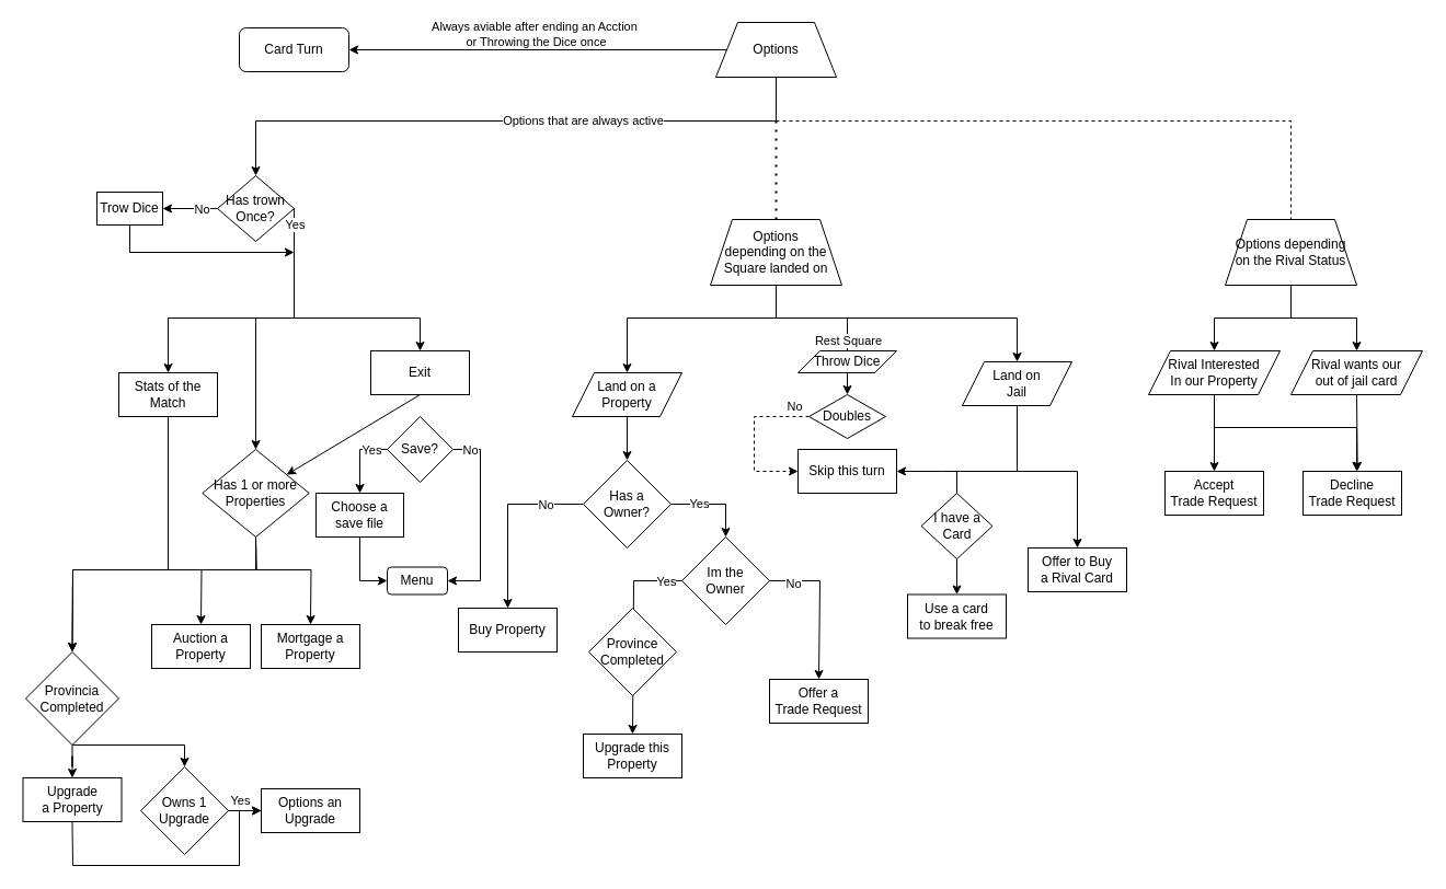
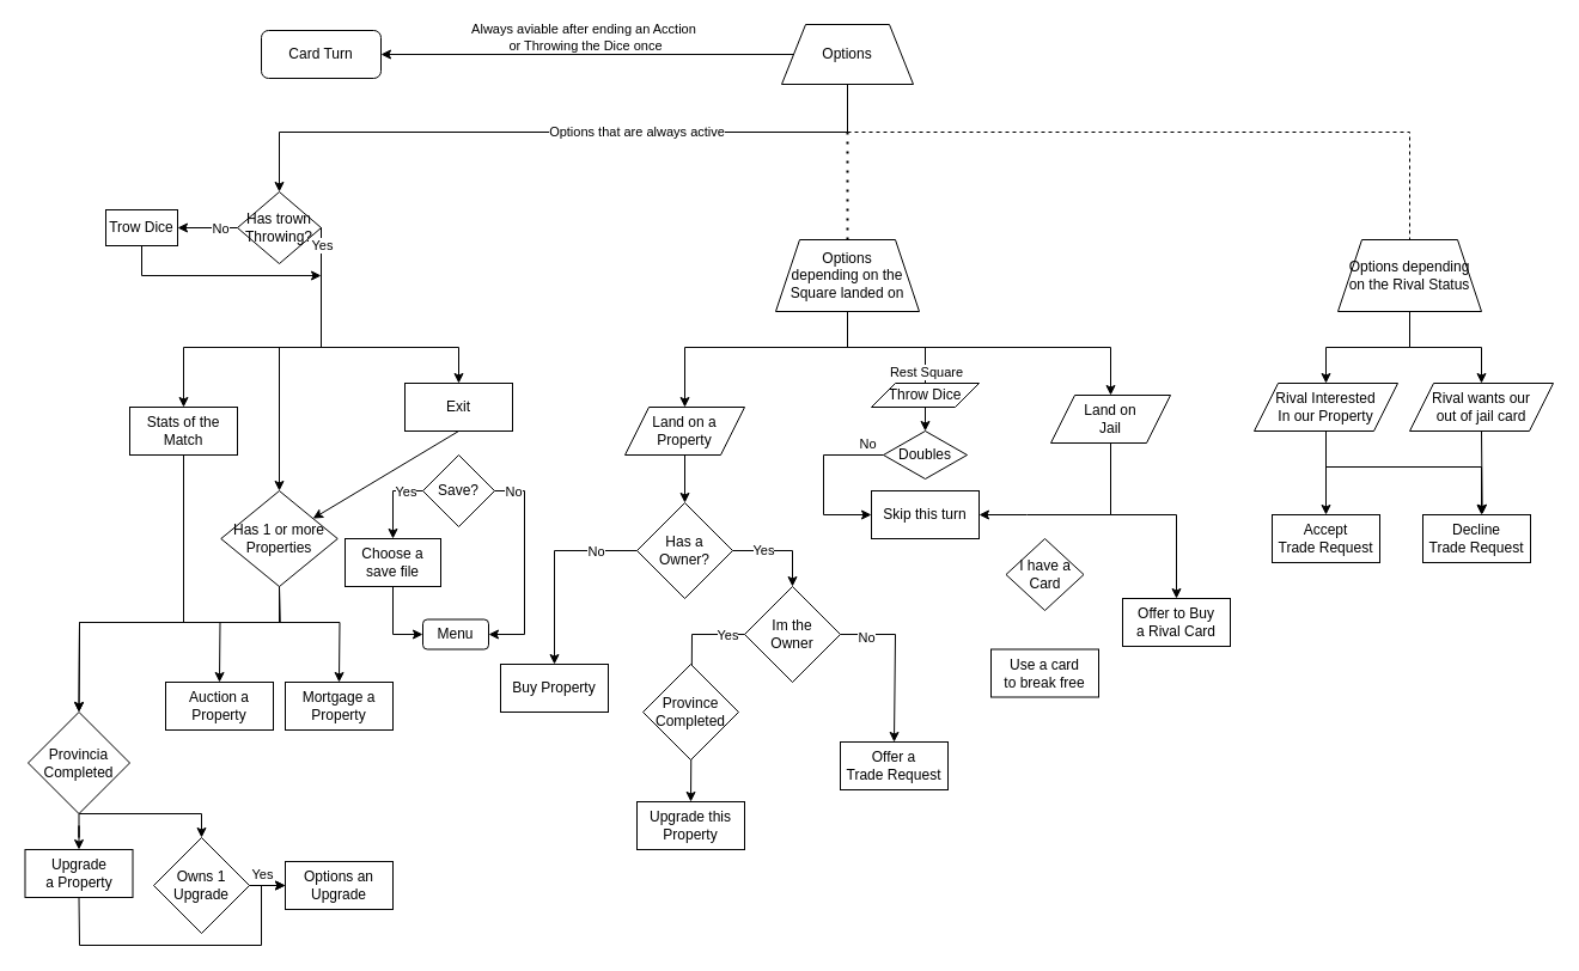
- <mxCell id="15" value="&lt;div&gt;Has trown&lt;/div&gt;&lt;div&gt;Once?&lt;br&gt;&lt;/div&gt;" style="rhombus;whiteSpace=wrap;html=1;" parent="1" vertex="1"><mxGeometry x="198" y="160" width="70" height="60" as="geometry" /></mxCell>
+ <mxCell id="15" value="&lt;div&gt;Has trown&lt;/div&gt;&lt;div&gt;Throwing?&lt;br&gt;&lt;/div&gt;" style="rhombus;whiteSpace=wrap;html=1;" parent="1" vertex="1"><mxGeometry x="198" y="160" width="70" height="60" as="geometry" /></mxCell>
- <mxCell id="86" value="" style="endArrow=classic;html=1;rounded=0;exitX=0;exitY=0.5;exitDx=0;exitDy=0;entryX=0;entryY=0.5;entryDx=0;entryDy=0;dashed=1;" parent="1" source="84" target="12" edge="1"><mxGeometry width="50" height="50" relative="1" as="geometry"><mxPoint x="678" y="430" as="sourcePoint" /><mxPoint x="728" y="380" as="targetPoint" /><Array as="points"><mxPoint x="688" y="380" /><mxPoint x="688" y="430" /></Array></mxGeometry></mxCell>
+ <mxCell id="86" value="" style="endArrow=classic;html=1;rounded=0;exitX=0;exitY=0.5;exitDx=0;exitDy=0;entryX=0;entryY=0.5;entryDx=0;entryDy=0;" parent="1" source="84" target="12" edge="1"><mxGeometry width="50" height="50" relative="1" as="geometry"><mxPoint x="678" y="430" as="sourcePoint" /><mxPoint x="728" y="380" as="targetPoint" /><Array as="points"><mxPoint x="688" y="380" /><mxPoint x="688" y="430" /></Array></mxGeometry></mxCell>
- <mxCell id="31" value="" style="endArrow=classic;html=1;rounded=0;entryX=0.5;entryY=0;entryDx=0;entryDy=0;exitX=0.5;exitY=1;exitDx=0;exitDy=0;" parent="1" source="50" target="9" edge="1"><mxGeometry width="50" height="50" relative="1" as="geometry"><mxPoint x="926" y="390" as="sourcePoint" /><mxPoint x="908" y="430" as="targetPoint" /><Array as="points"><mxPoint x="928" y="430" /><mxPoint x="898" y="430" /><mxPoint x="873" y="430" /></Array></mxGeometry></mxCell>
